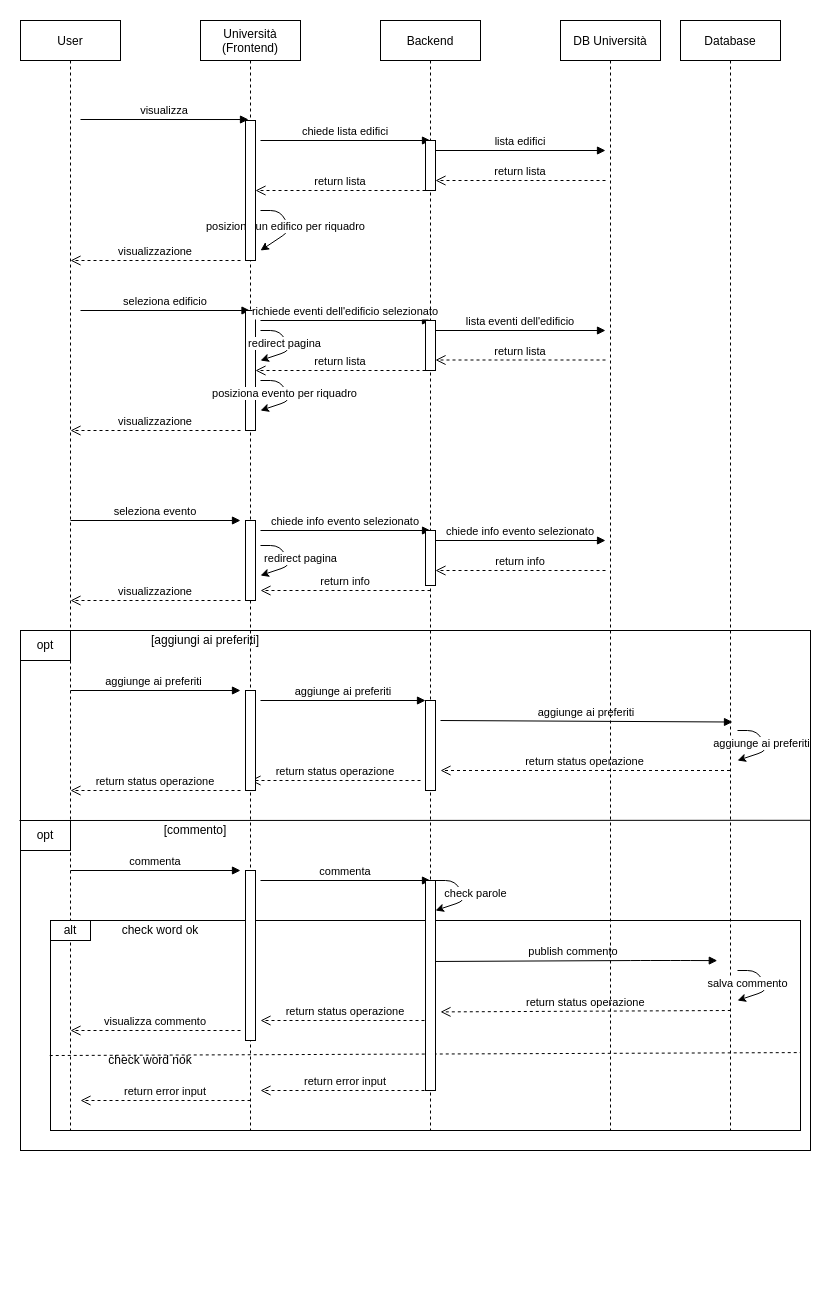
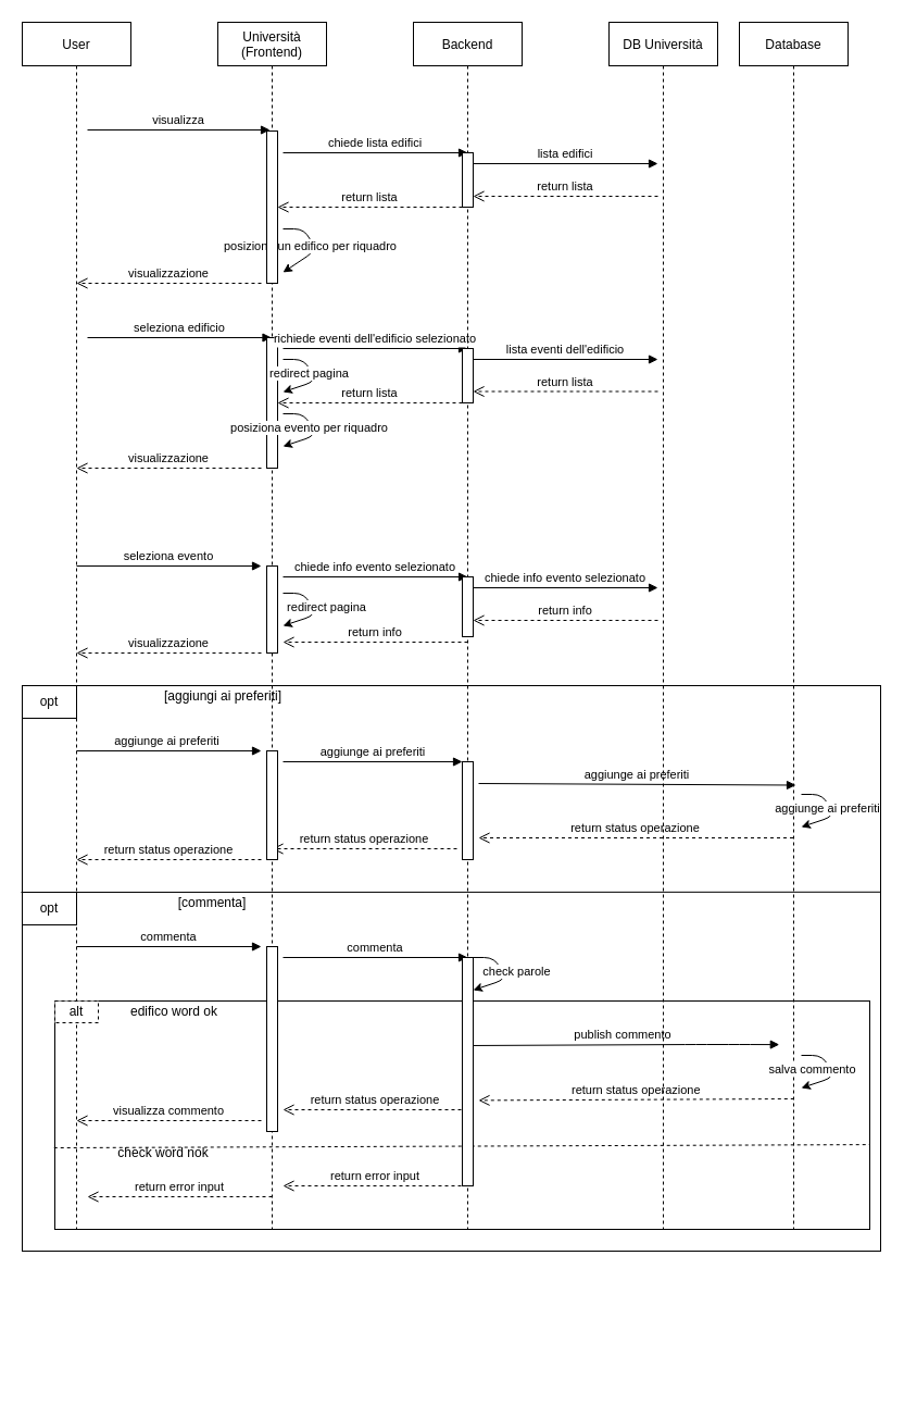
- <mxCell id="17" value="[commento]" style="text;html=1;strokeColor=none;fillColor=none;align=center;verticalAlign=middle;whiteSpace=wrap;rounded=0;" vertex="1" parent="2"><mxGeometry x="90" y="800" width="170" height="20" as="geometry" /></mxCell>
+ <mxCell id="17" value="[commenta]" style="text;html=1;strokeColor=none;fillColor=none;align=center;verticalAlign=middle;whiteSpace=wrap;rounded=0;" vertex="1" parent="2"><mxGeometry x="90" y="800" width="170" height="20" as="geometry" /></mxCell>
- <mxCell id="29" value="alt" style="rounded=0;whiteSpace=wrap;html=1;" vertex="1" parent="2"><mxGeometry x="30" y="900" width="40" height="20" as="geometry" /></mxCell>
+ <mxCell id="29" value="alt" style="rounded=0;whiteSpace=wrap;html=1;dashed=1;" vertex="1" parent="2"><mxGeometry x="30" y="900" width="40" height="20" as="geometry" /></mxCell>
- <mxCell id="33" value="check word ok" style="text;html=1;strokeColor=none;fillColor=none;align=center;verticalAlign=middle;whiteSpace=wrap;rounded=0;" vertex="1" parent="2"><mxGeometry x="80" y="900" width="120" height="20" as="geometry" /></mxCell>
+ <mxCell id="33" value="edifico word ok" style="text;html=1;strokeColor=none;fillColor=none;align=center;verticalAlign=middle;whiteSpace=wrap;rounded=0;" vertex="1" parent="2"><mxGeometry x="80" y="900" width="120" height="20" as="geometry" /></mxCell>
